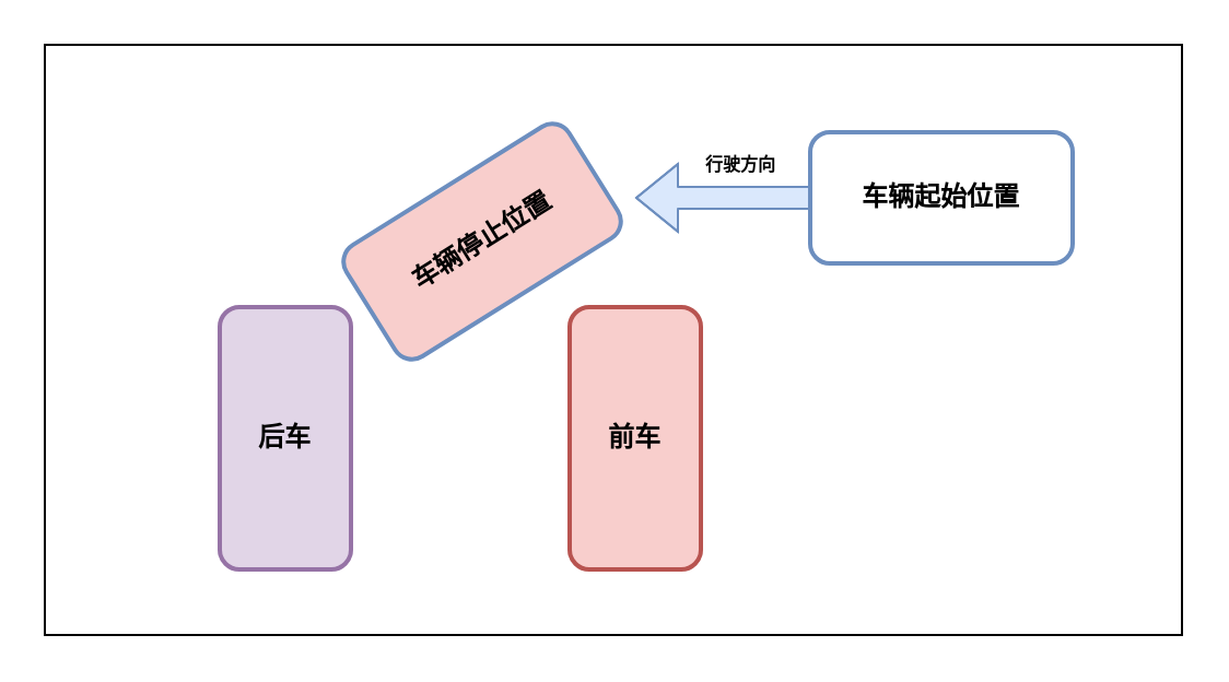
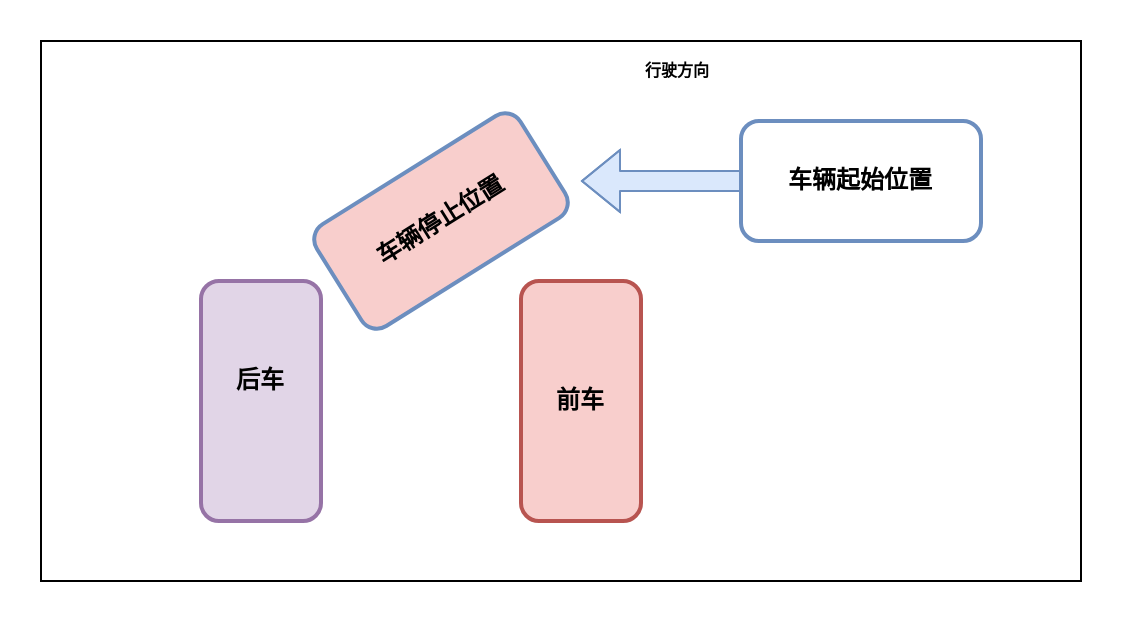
- <mxCell id="10" value="&lt;span style=&quot;font-size: 8px;&quot;&gt;行驶方向&lt;/span&gt;" style="text;html=1;strokeColor=none;fillColor=none;align=center;verticalAlign=middle;whiteSpace=wrap;rounded=0;fontSize=8;fontStyle=1" parent="1" vertex="1"><mxGeometry x="310" y="65" width="57" height="20" as="geometry" /></mxCell>
+ <mxCell id="10" value="&lt;span style=&quot;font-size: 8px;&quot;&gt;行驶方向&lt;/span&gt;" style="text;html=1;strokeColor=none;fillColor=none;align=center;verticalAlign=middle;whiteSpace=wrap;rounded=0;fontSize=8;fontStyle=1" parent="1" vertex="1"><mxGeometry x="310" y="25" width="57" height="20" as="geometry" /></mxCell>
- <mxCell id="6" value="后车" style="text;html=1;strokeColor=none;fillColor=none;align=center;verticalAlign=middle;whiteSpace=wrap;rounded=0;fontStyle=1" parent="1" vertex="1"><mxGeometry x="110" y="190" width="40" height="20" as="geometry" /></mxCell>
+ <mxCell id="6" value="后车" style="text;html=1;strokeColor=none;fillColor=none;align=center;verticalAlign=middle;whiteSpace=wrap;rounded=0;fontStyle=1" parent="1" vertex="1"><mxGeometry x="110" y="180" width="40" height="20" as="geometry" /></mxCell>
